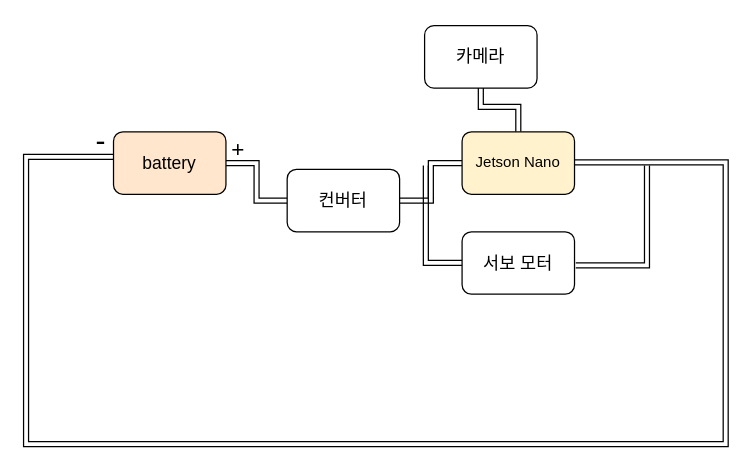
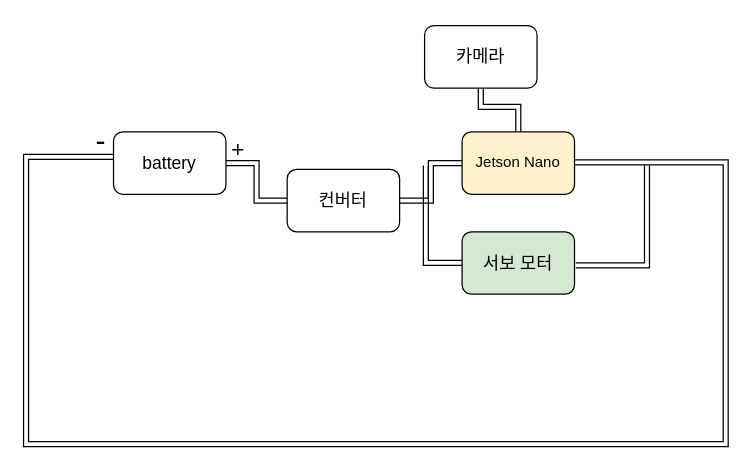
- <mxCell id="3" value="&lt;font style=&quot;font-size: 14px;&quot;&gt;battery&lt;/font&gt;" style="rounded=1;whiteSpace=wrap;html=1;fillColor=#ffe6cc;" vertex="1" parent="1"><mxGeometry x="90" y="105" width="90" height="50" as="geometry" /></mxCell>
+ <mxCell id="3" value="&lt;font style=&quot;font-size: 14px;&quot;&gt;battery&lt;/font&gt;" style="rounded=1;whiteSpace=wrap;html=1;" vertex="1" parent="1"><mxGeometry x="90" y="105" width="90" height="50" as="geometry" /></mxCell>
- <mxCell id="9" value="&lt;span style=&quot;font-size: 14px;&quot;&gt;서보 모터&lt;/span&gt;" style="rounded=1;whiteSpace=wrap;html=1;" vertex="1" parent="1"><mxGeometry x="369" y="185" width="90" height="50" as="geometry" /></mxCell>
+ <mxCell id="9" value="&lt;span style=&quot;font-size: 14px;&quot;&gt;서보 모터&lt;/span&gt;" style="rounded=1;whiteSpace=wrap;html=1;fillColor=#d5e8d4;" vertex="1" parent="1"><mxGeometry x="369" y="185" width="90" height="50" as="geometry" /></mxCell>
